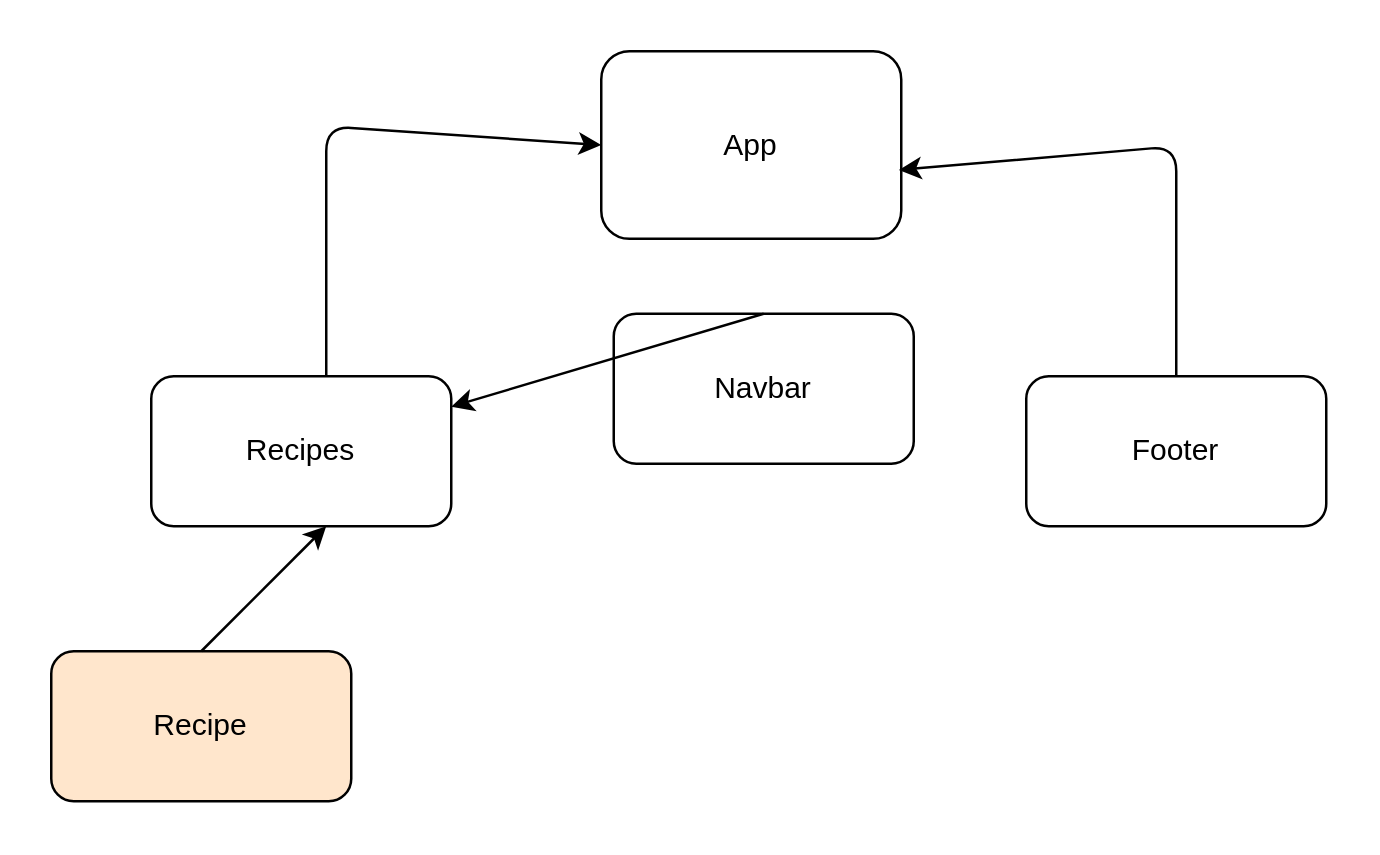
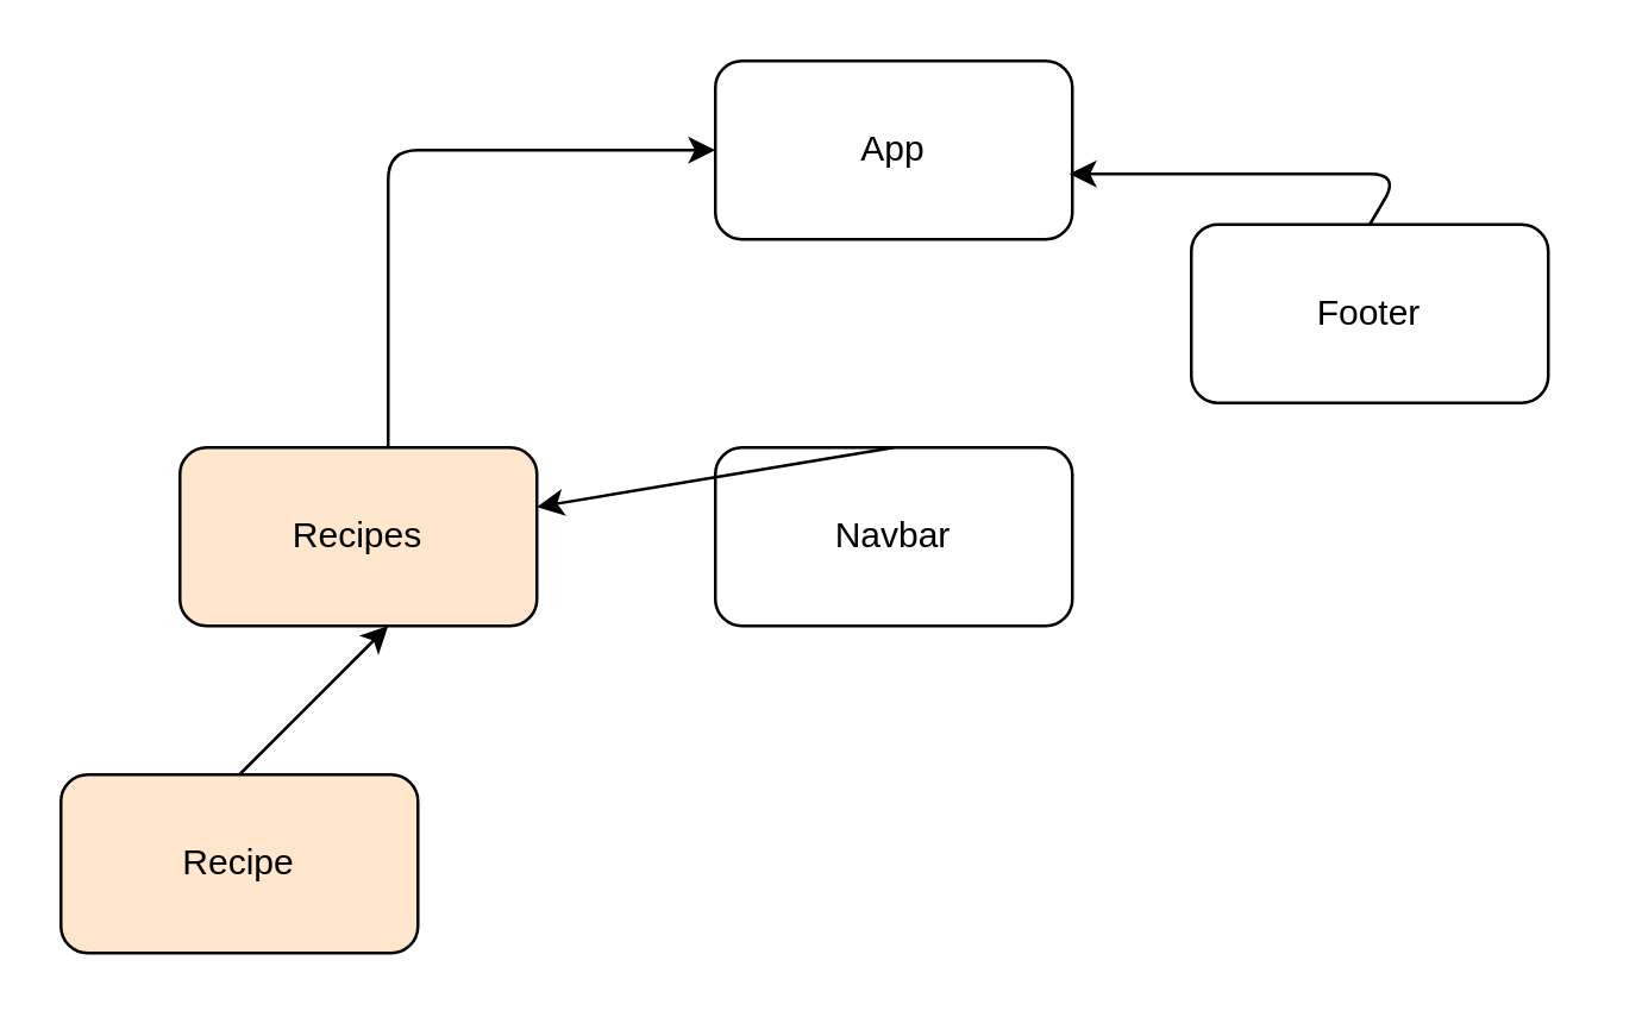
- <mxCell id="2" value="App" style="rounded=1;whiteSpace=wrap;html=1;" vertex="1" parent="1"><mxGeometry x="240" y="20" width="120" height="75" as="geometry" /></mxCell>
+ <mxCell id="2" value="App" style="rounded=1;whiteSpace=wrap;html=1;" vertex="1" parent="1"><mxGeometry x="240" y="20" width="120" height="60" as="geometry" /></mxCell>
- <mxCell id="4" value="Navbar" style="rounded=1;whiteSpace=wrap;html=1;" vertex="1" parent="1"><mxGeometry x="245" y="125" width="120" height="60" as="geometry" /></mxCell>
+ <mxCell id="4" value="Navbar" style="rounded=1;whiteSpace=wrap;html=1;" vertex="1" parent="1"><mxGeometry x="240" y="150" width="120" height="60" as="geometry" /></mxCell>
- <mxCell id="3" value="Recipes" style="rounded=1;whiteSpace=wrap;html=1;" vertex="1" parent="1"><mxGeometry x="60" y="150" width="120" height="60" as="geometry" /></mxCell>
+ <mxCell id="3" value="Recipes" style="rounded=1;whiteSpace=wrap;html=1;fillColor=#ffe6cc;" vertex="1" parent="1"><mxGeometry x="60" y="150" width="120" height="60" as="geometry" /></mxCell>
- <mxCell id="5" value="Footer" style="rounded=1;whiteSpace=wrap;html=1;" vertex="1" parent="1"><mxGeometry x="410" y="150" width="120" height="60" as="geometry" /></mxCell>
+ <mxCell id="5" value="Footer" style="rounded=1;whiteSpace=wrap;html=1;" vertex="1" parent="1"><mxGeometry x="400" y="75" width="120" height="60" as="geometry" /></mxCell>
